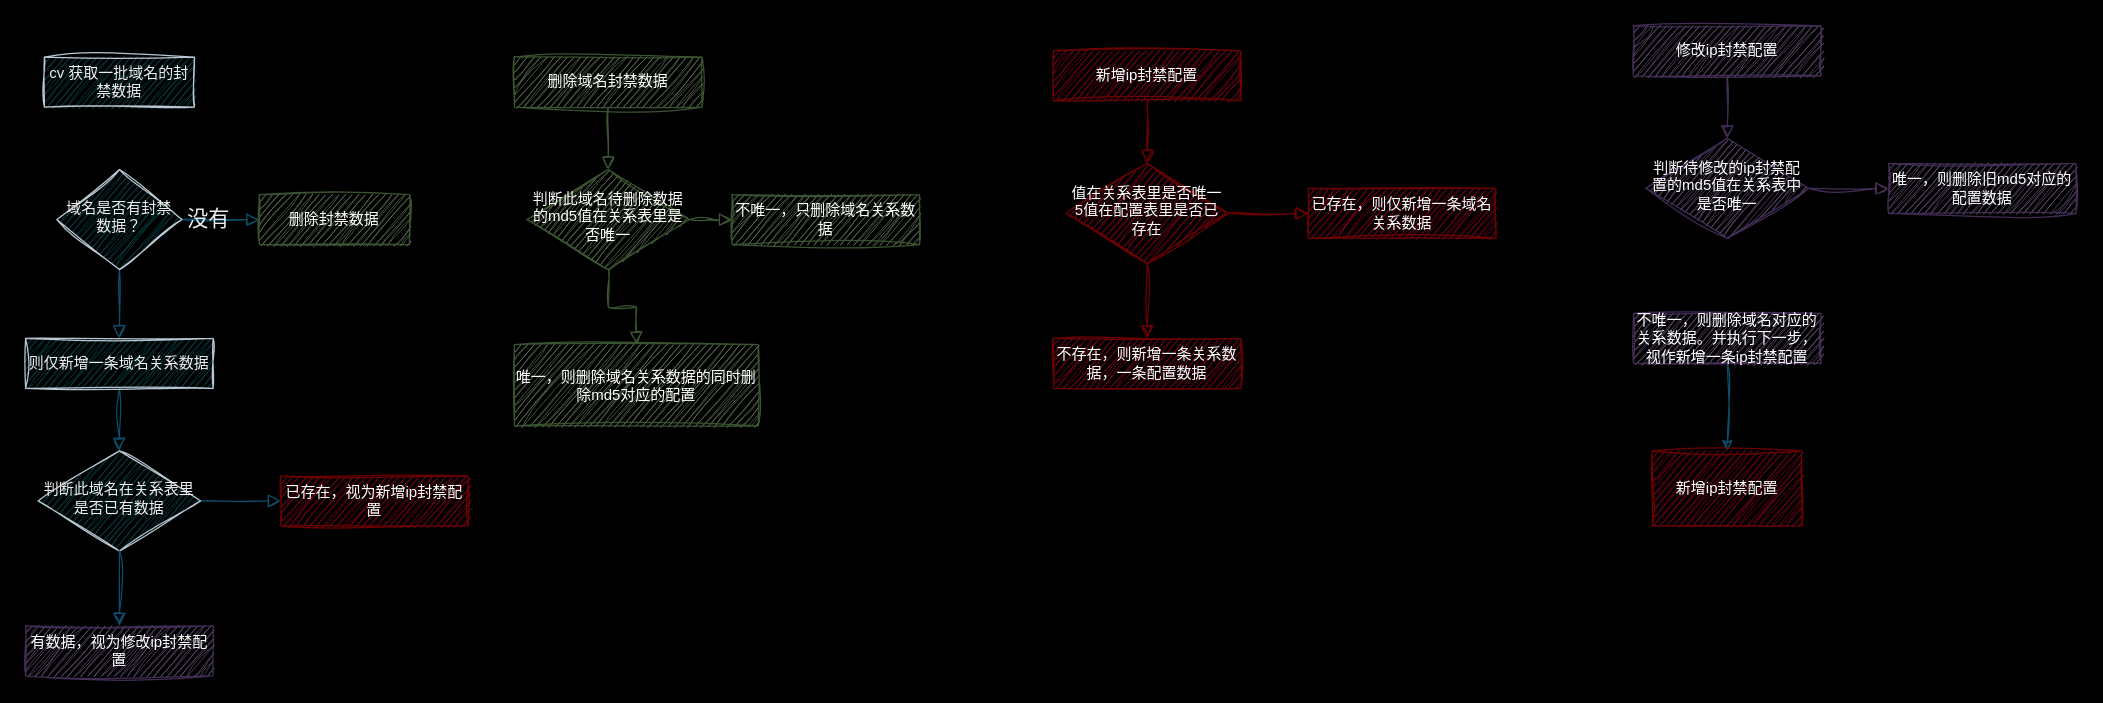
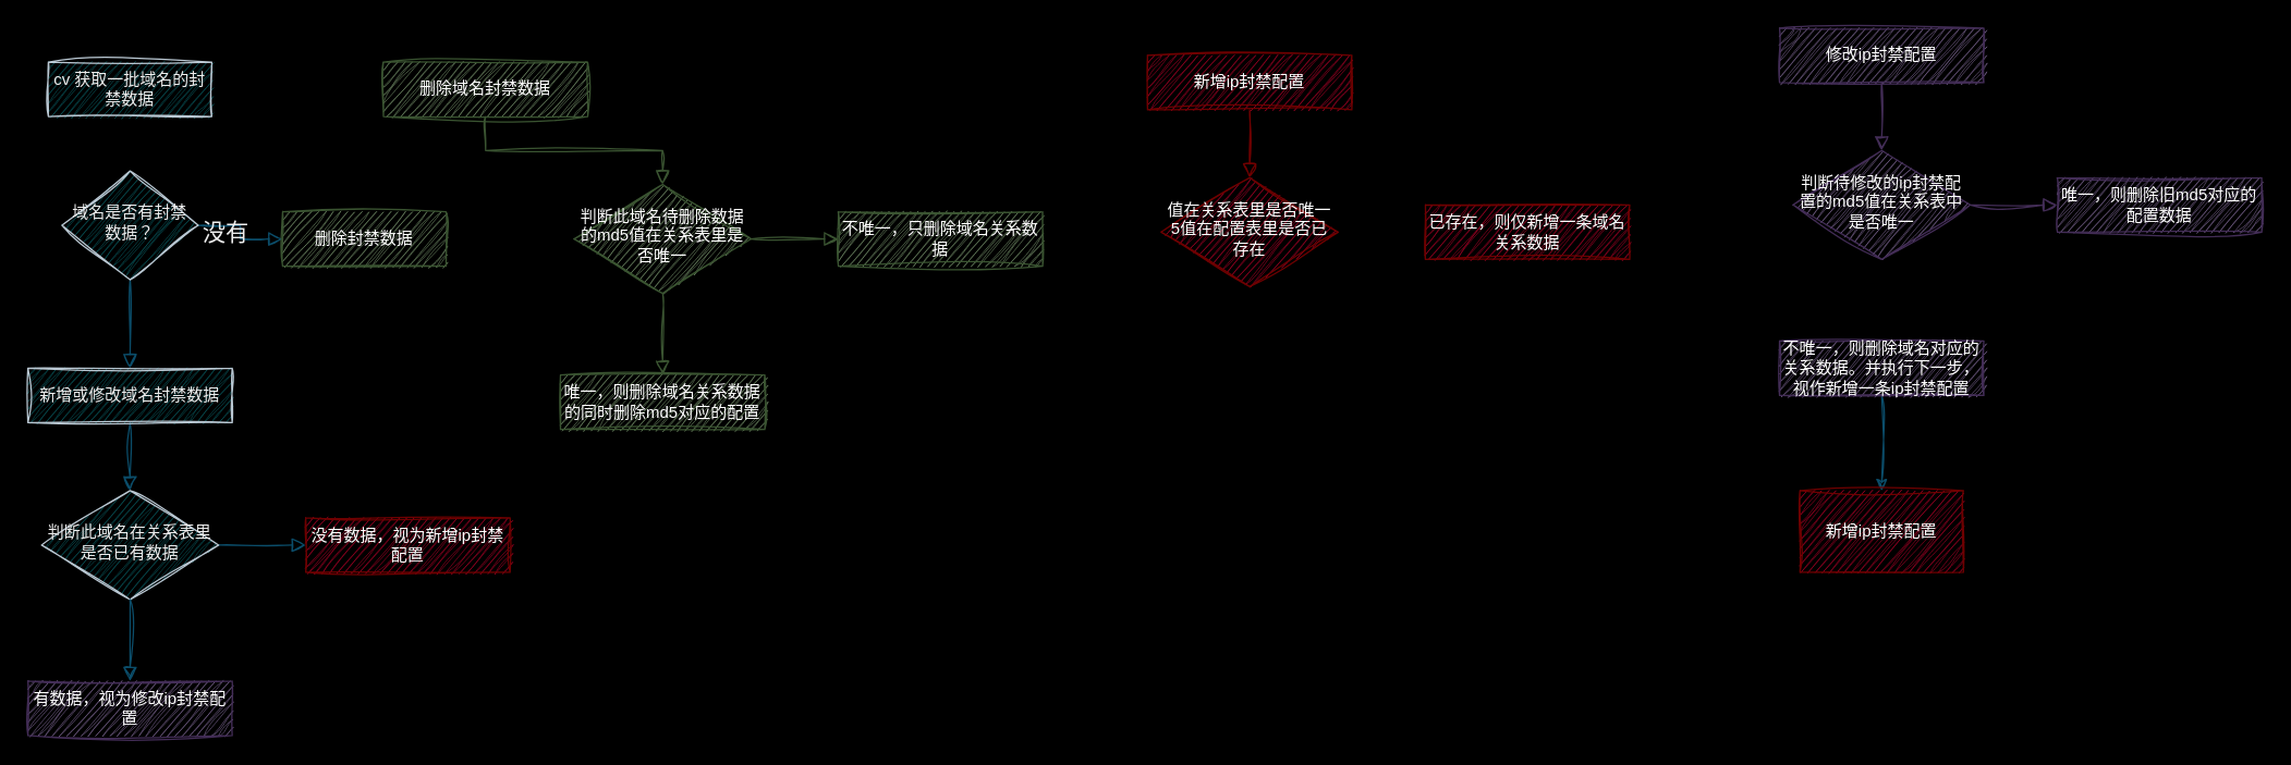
- <mxCell id="9" value="删除域名封禁数据" style="rounded=0;whiteSpace=wrap;html=1;fontSize=12;glass=0;strokeWidth=1;shadow=0;sketch=1;curveFitting=1;jiggle=2;labelBackgroundColor=none;fillColor=#6d8764;strokeColor=#3A5431;fontColor=#ffffff;" vertex="1" parent="1"><mxGeometry x="411" y="45" width="150" height="40" as="geometry" /></mxCell>
+ <mxCell id="9" value="删除域名封禁数据" style="rounded=0;whiteSpace=wrap;html=1;fontSize=12;glass=0;strokeWidth=1;shadow=0;sketch=1;curveFitting=1;jiggle=2;labelBackgroundColor=none;fillColor=#6d8764;strokeColor=#3A5431;fontColor=#ffffff;" vertex="1" parent="1"><mxGeometry x="281" y="45" width="150" height="40" as="geometry" /></mxCell>
- <mxCell id="24" value="No" style="edgeStyle=orthogonalEdgeStyle;rounded=0;html=1;jettySize=auto;orthogonalLoop=1;fontSize=11;endArrow=block;endFill=0;endSize=8;strokeWidth=1;shadow=0;labelBackgroundColor=none;sketch=1;curveFitting=1;jiggle=2;fontColor=default;strokeColor=#6F0000;fillColor=#a20025;" edge="1" parent="1" source="25" target="26"><mxGeometry y="10" relative="1" as="geometry"><mxPoint as="offset" /></mxGeometry></mxCell>
- <mxCell id="6" value="域名是否有封禁数据？" style="rhombus;whiteSpace=wrap;html=1;shadow=0;fontFamily=Helvetica;fontSize=12;align=center;strokeWidth=1;spacing=6;spacingTop=-4;sketch=1;curveFitting=1;jiggle=2;rounded=0;labelBackgroundColor=none;fillColor=#09555B;strokeColor=#BAC8D3;fontColor=#EEEEEE;" parent="1" vertex="1"><mxGeometry x="45" y="135" width="100" height="80" as="geometry" /></mxCell>
+ <mxCell id="6" value="域名是否有封禁数据？" style="rhombus;whiteSpace=wrap;html=1;shadow=0;fontFamily=Helvetica;fontSize=12;align=center;strokeWidth=1;spacing=6;spacingTop=-4;sketch=1;curveFitting=1;jiggle=2;rounded=0;labelBackgroundColor=none;fillColor=#09555B;strokeColor=#BAC8D3;fontColor=#EEEEEE;" parent="1" vertex="1"><mxGeometry x="45" y="125" width="100" height="80" as="geometry" /></mxCell>
- <mxCell id="12" value="不唯一，只删除域名关系数据" style="rounded=0;whiteSpace=wrap;html=1;fontSize=12;glass=0;strokeWidth=1;shadow=0;sketch=1;curveFitting=1;jiggle=2;labelBackgroundColor=none;fillColor=#6d8764;strokeColor=#3A5431;fontColor=#ffffff;" vertex="1" parent="1"><mxGeometry x="585" y="155" width="150" height="40" as="geometry" /></mxCell>
+ <mxCell id="12" value="不唯一，只删除域名关系数据" style="rounded=0;whiteSpace=wrap;html=1;fontSize=12;glass=0;strokeWidth=1;shadow=0;sketch=1;curveFitting=1;jiggle=2;labelBackgroundColor=none;fillColor=#6d8764;strokeColor=#3A5431;fontColor=#ffffff;" vertex="1" parent="1"><mxGeometry x="615" y="155" width="150" height="40" as="geometry" /></mxCell>
- <mxCell id="27" value="No" style="rounded=0;html=1;jettySize=auto;orthogonalLoop=1;fontSize=11;endArrow=block;endFill=0;endSize=8;strokeWidth=1;shadow=0;labelBackgroundColor=none;edgeStyle=orthogonalEdgeStyle;sketch=1;curveFitting=1;jiggle=2;fontColor=default;strokeColor=#6F0000;exitX=0.5;exitY=1;exitDx=0;exitDy=0;fillColor=#a20025;" edge="1" parent="1" source="25" target="28"><mxGeometry x="0.333" y="20" relative="1" as="geometry"><mxPoint as="offset" /><mxPoint x="917" y="240" as="sourcePoint" /></mxGeometry></mxCell>
- <mxCell id="16" value="则仅新增一条域名关系数据" style="rounded=0;whiteSpace=wrap;html=1;fontSize=12;glass=0;strokeWidth=1;shadow=0;sketch=1;curveFitting=1;jiggle=2;labelBackgroundColor=none;fillColor=#09555B;strokeColor=#BAC8D3;fontColor=#EEEEEE;" vertex="1" parent="1"><mxGeometry x="20" y="270" width="150" height="40" as="geometry" /></mxCell>
+ <mxCell id="16" value="新增或修改域名封禁数据" style="rounded=0;whiteSpace=wrap;html=1;fontSize=12;glass=0;strokeWidth=1;shadow=0;sketch=1;curveFitting=1;jiggle=2;labelBackgroundColor=none;fillColor=#09555B;strokeColor=#BAC8D3;fontColor=#EEEEEE;" vertex="1" parent="1"><mxGeometry x="20" y="270" width="150" height="40" as="geometry" /></mxCell>
- <mxCell id="28" value="不存在，则新增一条关系数据，一条配置数据" style="rounded=0;whiteSpace=wrap;html=1;fontSize=12;glass=0;strokeWidth=1;shadow=0;sketch=1;curveFitting=1;jiggle=2;labelBackgroundColor=none;fillColor=#a20025;strokeColor=#6F0000;fontColor=#ffffff;" vertex="1" parent="1"><mxGeometry x="842" y="270" width="150" height="40" as="geometry" /></mxCell>
- <mxCell id="14" value="唯一，则删除域名关系数据的同时删除md5对应的配置" style="rounded=0;whiteSpace=wrap;html=1;fontSize=12;glass=0;strokeWidth=1;shadow=0;sketch=1;curveFitting=1;jiggle=2;labelBackgroundColor=none;fillColor=#6d8764;strokeColor=#3A5431;fontColor=#ffffff;" vertex="1" parent="1"><mxGeometry x="411" y="275" width="195" height="65" as="geometry" /></mxCell>
+ <mxCell id="14" value="唯一，则删除域名关系数据的同时删除md5对应的配置" style="rounded=0;whiteSpace=wrap;html=1;fontSize=12;glass=0;strokeWidth=1;shadow=0;sketch=1;curveFitting=1;jiggle=2;labelBackgroundColor=none;fillColor=#6d8764;strokeColor=#3A5431;fontColor=#ffffff;" vertex="1" parent="1"><mxGeometry x="411" y="275" width="150" height="40" as="geometry" /></mxCell>
- <mxCell id="19" value="已存在，视为新增ip封禁配置" style="rounded=0;whiteSpace=wrap;html=1;fontSize=12;glass=0;strokeWidth=1;shadow=0;sketch=1;curveFitting=1;jiggle=2;labelBackgroundColor=none;fillColor=#a20025;strokeColor=#6F0000;fontColor=#ffffff;" vertex="1" parent="1"><mxGeometry x="224" y="380" width="150" height="40" as="geometry" /></mxCell>
+ <mxCell id="19" value="没有数据，视为新增ip封禁配置" style="rounded=0;whiteSpace=wrap;html=1;fontSize=12;glass=0;strokeWidth=1;shadow=0;sketch=1;curveFitting=1;jiggle=2;labelBackgroundColor=none;fillColor=#a20025;strokeColor=#6F0000;fontColor=#ffffff;" vertex="1" parent="1"><mxGeometry x="224" y="380" width="150" height="40" as="geometry" /></mxCell>
